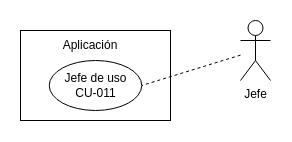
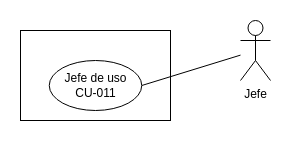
- <mxCell id="5" value="Aplicación" style="text;html=1;align=center;verticalAlign=middle;whiteSpace=wrap;rounded=0;" parent="1" vertex="1"><mxGeometry x="60" y="30" width="60" height="30" as="geometry" /></mxCell>
- <mxCell id="3" style="rounded=0;orthogonalLoop=1;jettySize=auto;html=1;entryX=1;entryY=0.5;entryDx=0;entryDy=0;strokeColor=default;endArrow=none;endFill=0;dashed=1;" parent="1" source="4" target="6" edge="1"><mxGeometry relative="1" as="geometry" /></mxCell>
+ <mxCell id="3" style="rounded=0;orthogonalLoop=1;jettySize=auto;html=1;entryX=1;entryY=0.5;entryDx=0;entryDy=0;strokeColor=default;endArrow=none;endFill=0;" parent="1" source="4" target="6" edge="1"><mxGeometry relative="1" as="geometry" /></mxCell>
